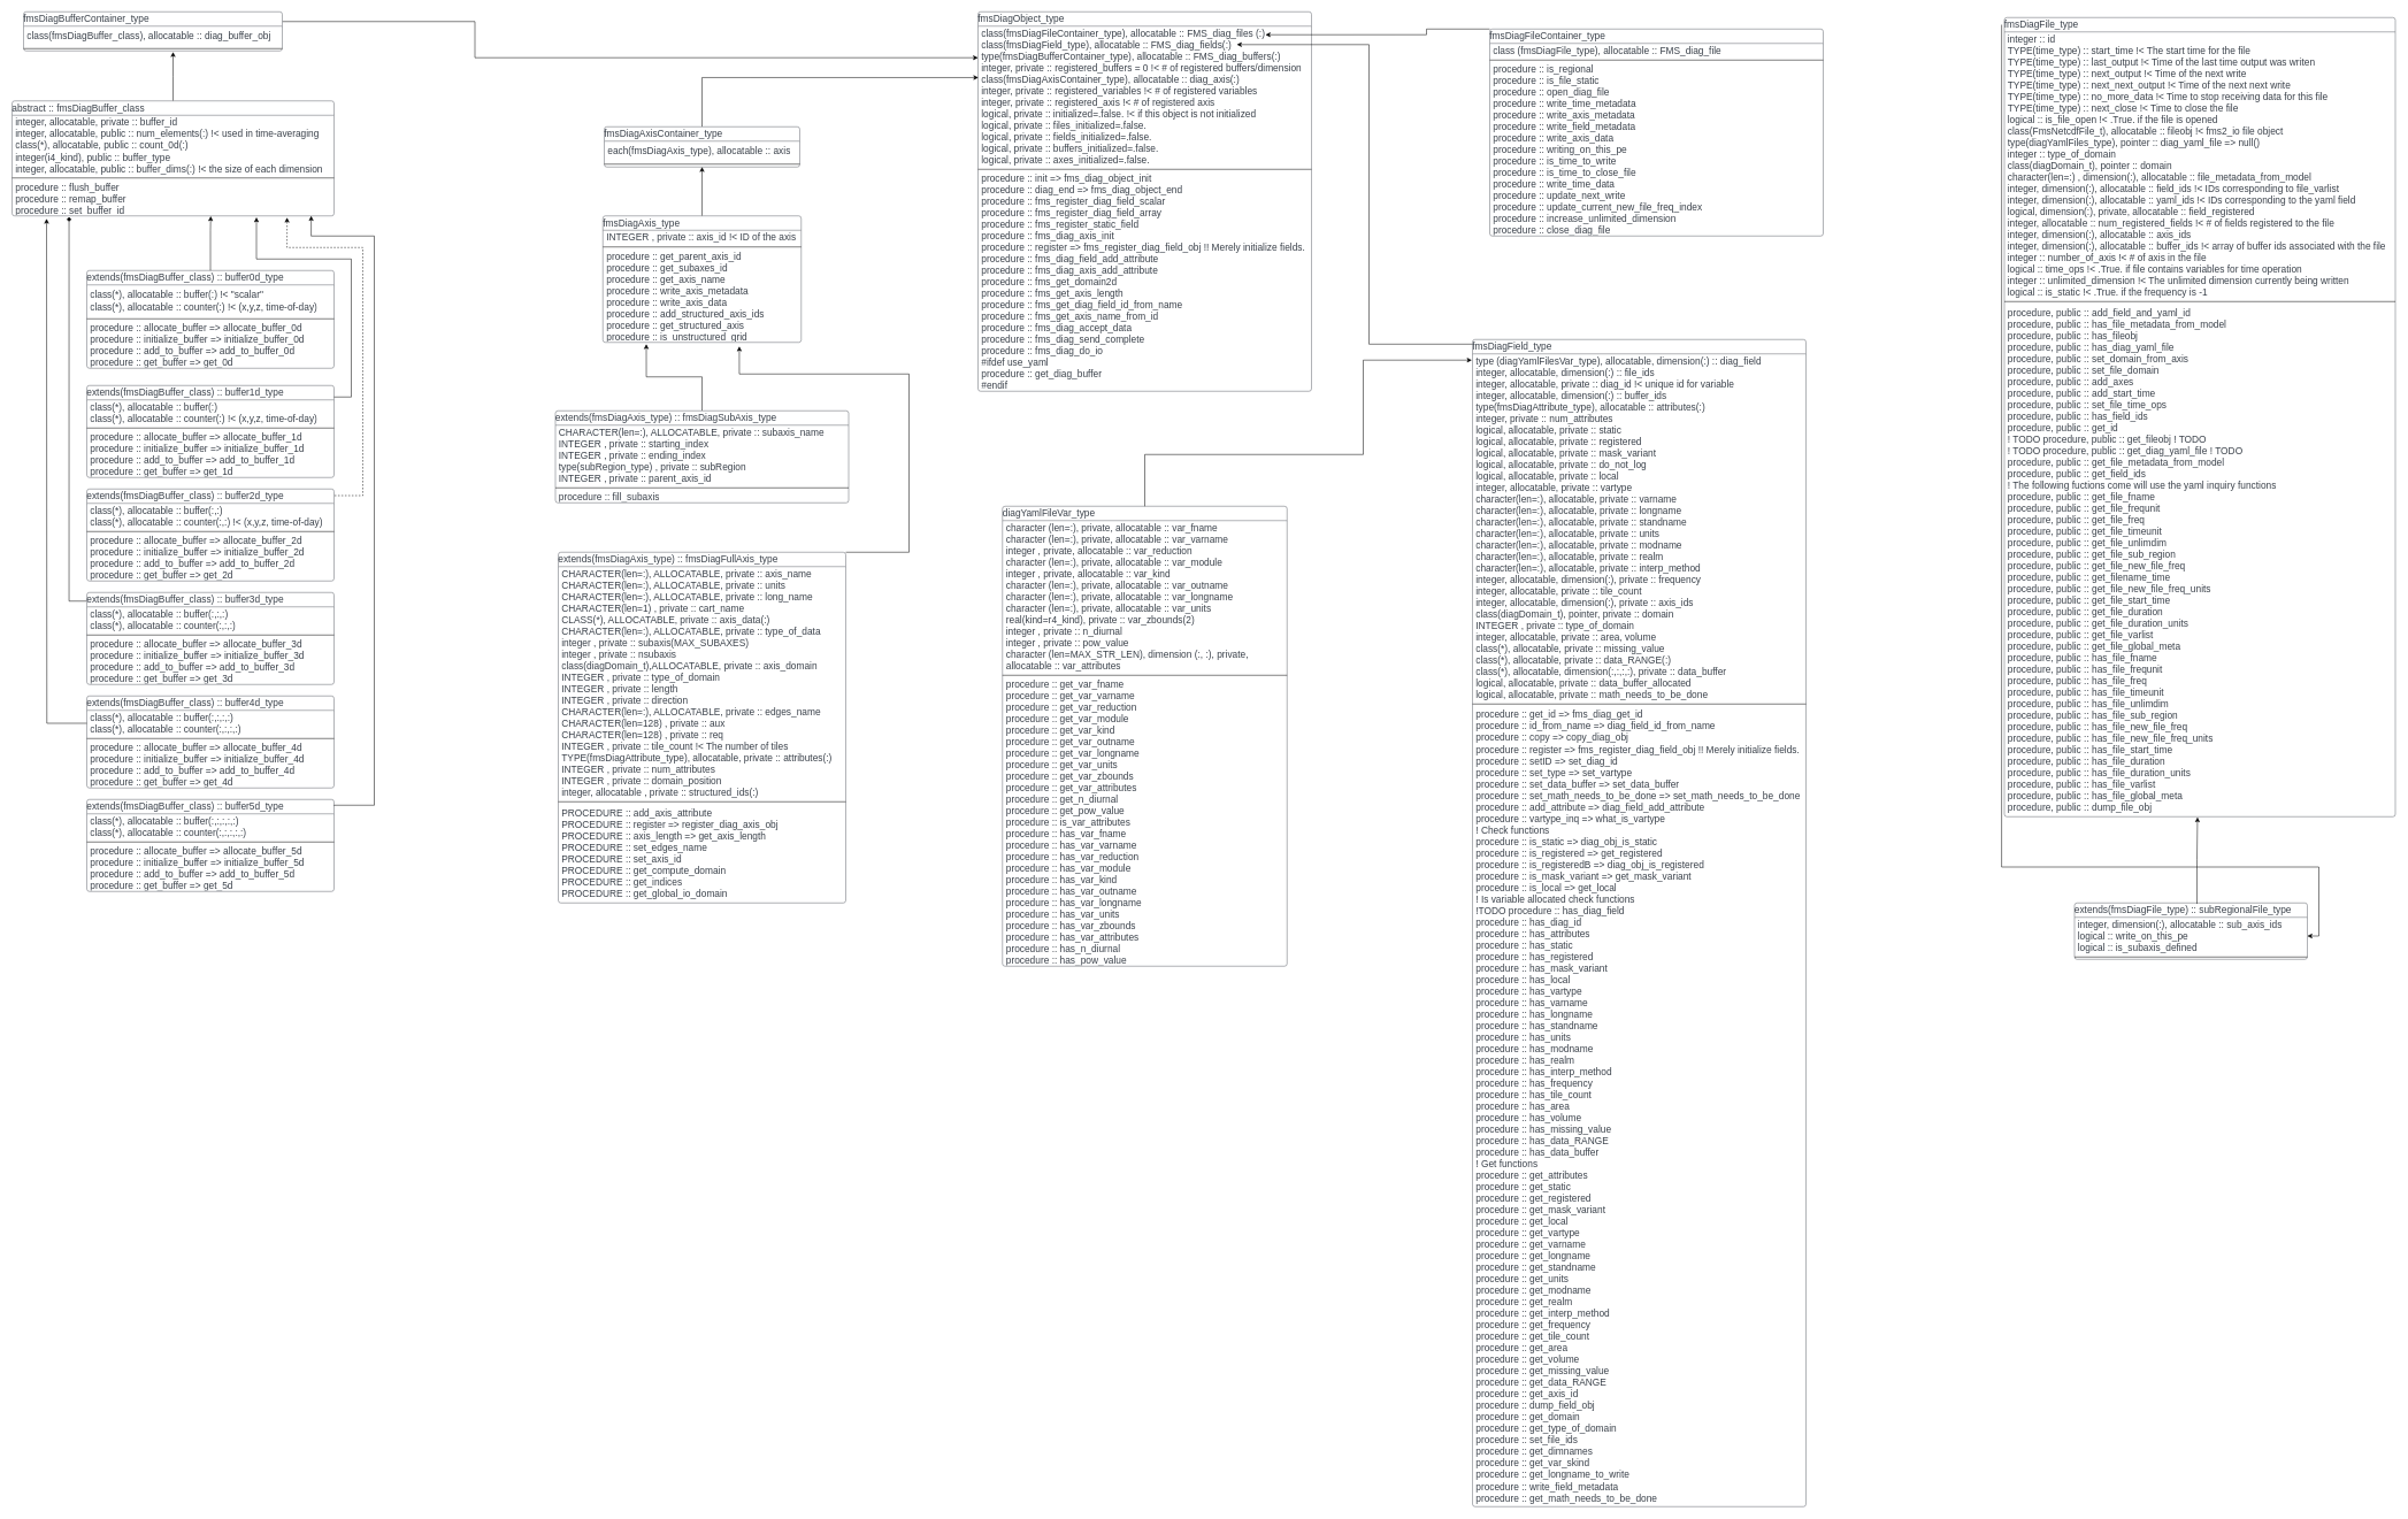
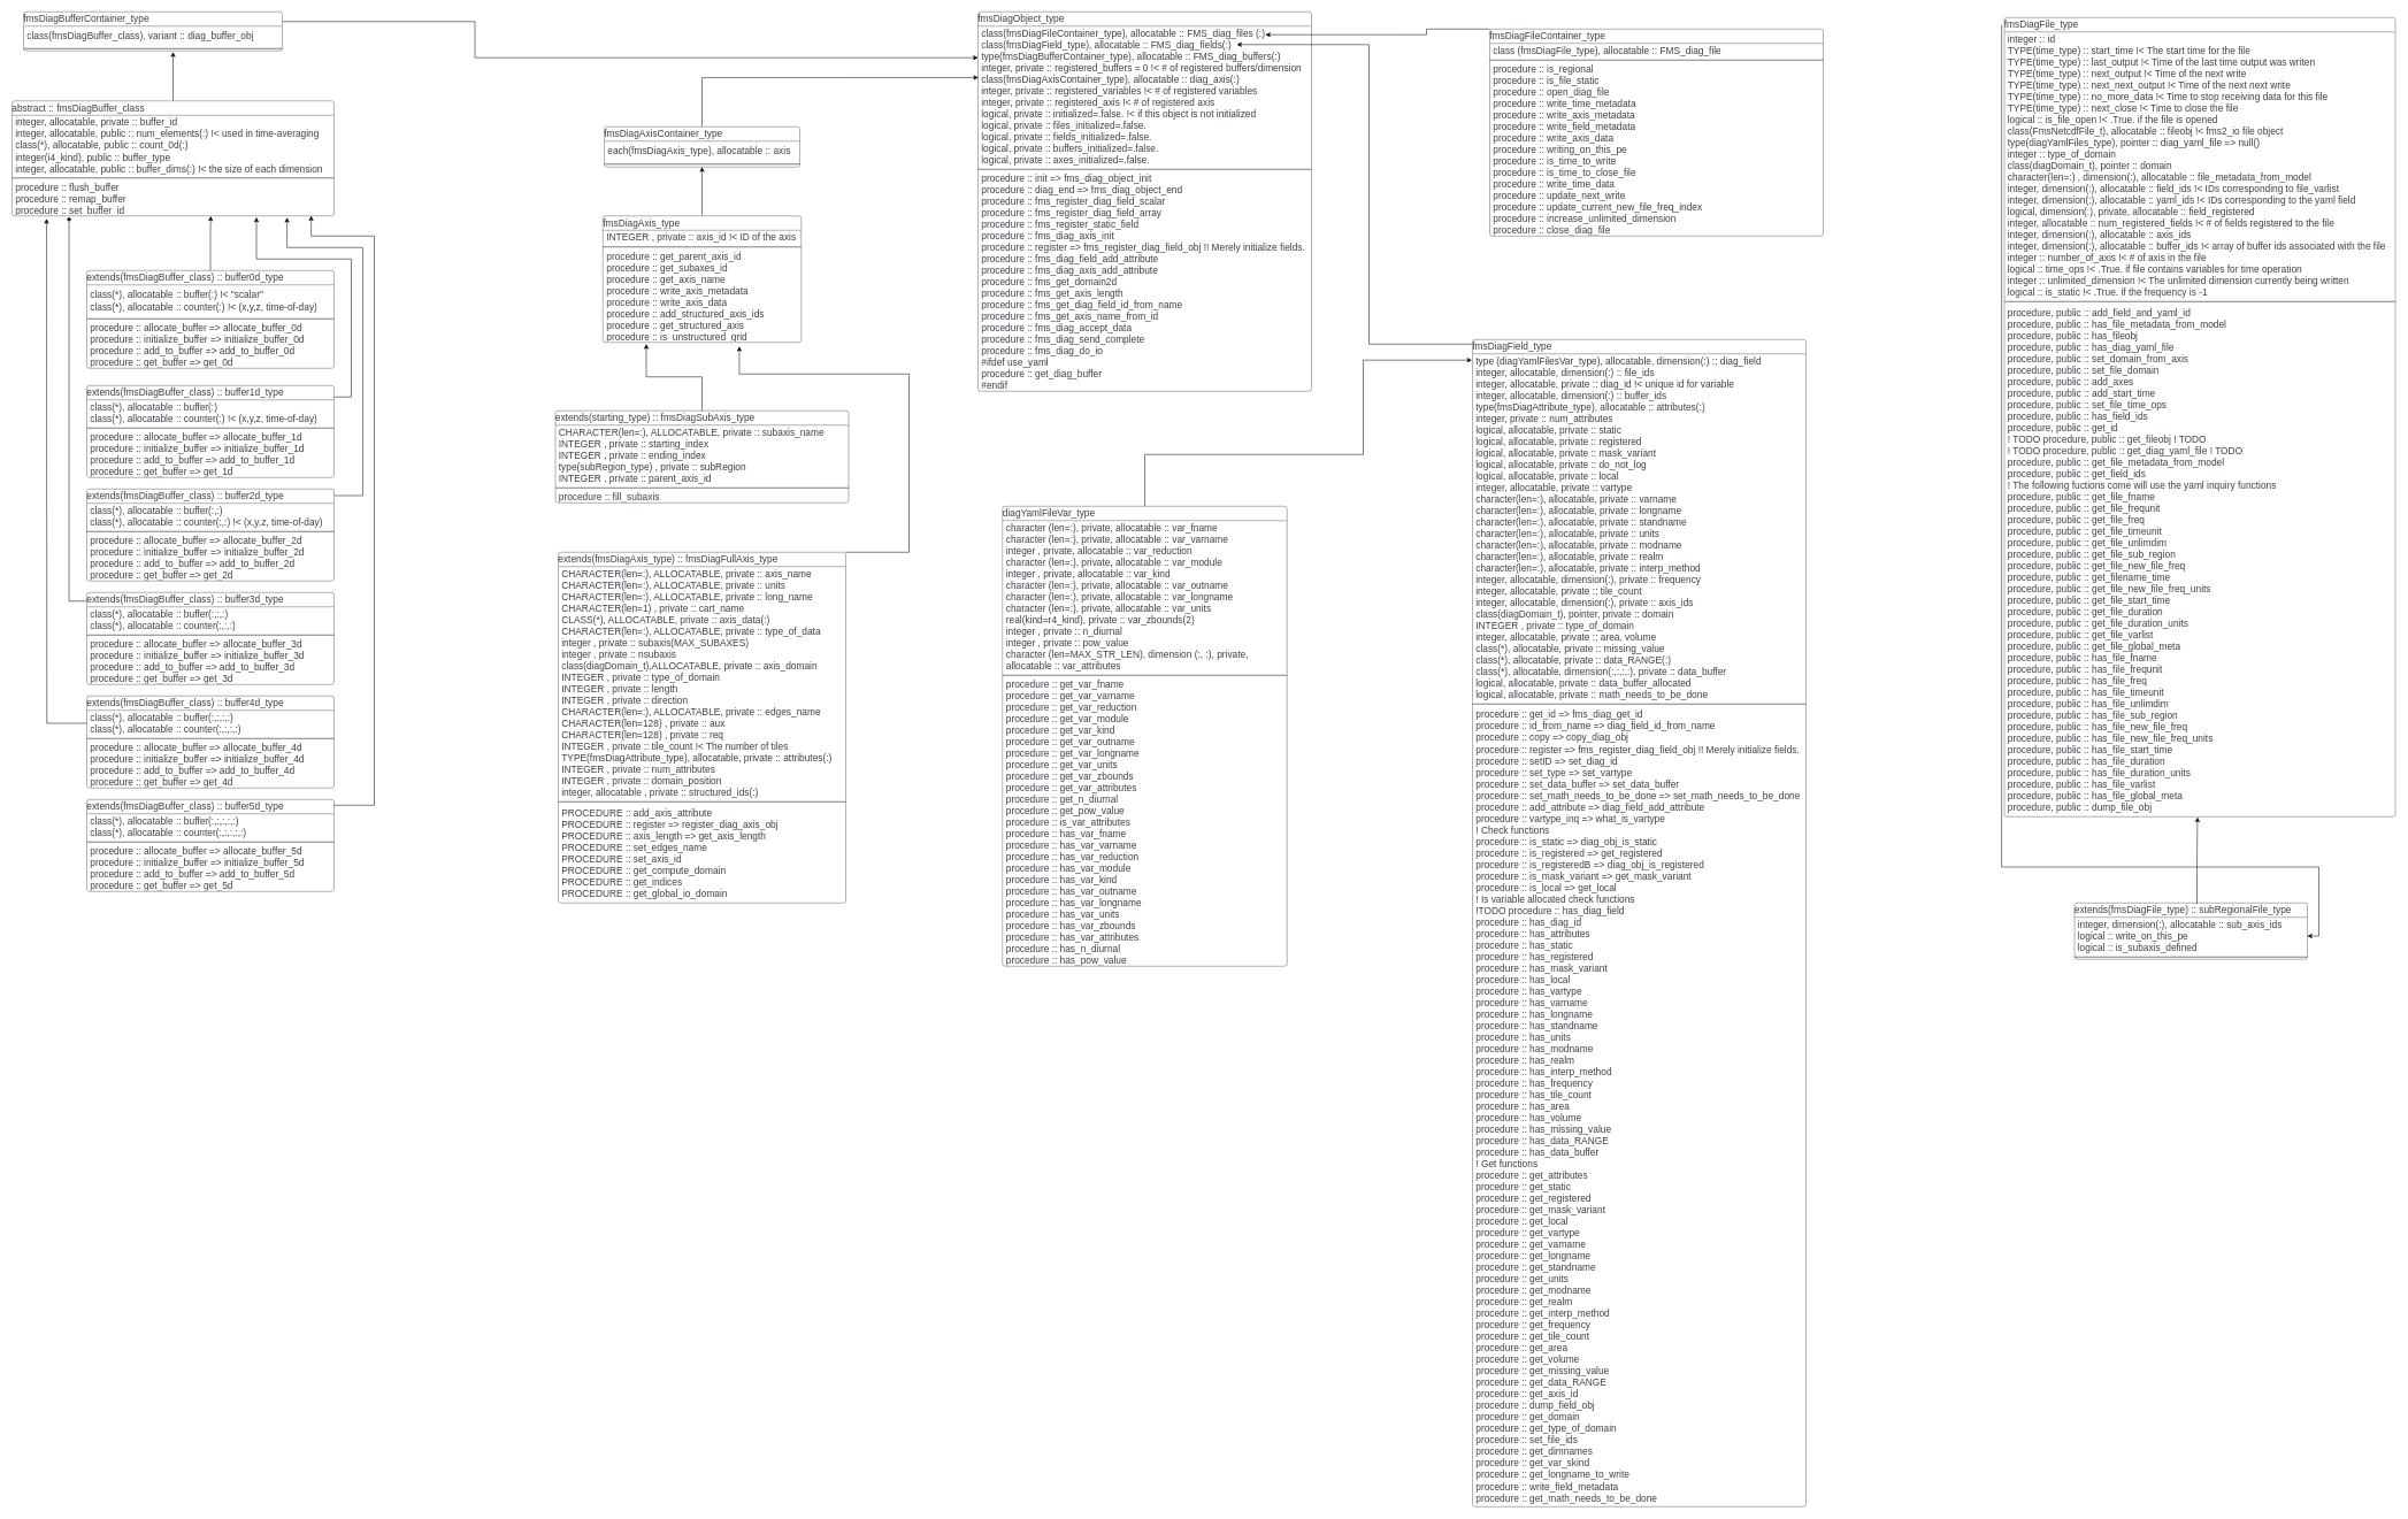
- <mxCell id="8" value="class(fmsDiagBuffer_class), allocatable :: diag_buffer_obj&lt;br&gt;" style="part=1;html=1;resizeHeight=0;strokeColor=none;fillColor=none;align=left;verticalAlign=middle;spacingLeft=4;spacingRight=4;overflow=hidden;rotatable=0;points=[[0,0.5],[1,0.5]];portConstraint=eastwest;swimlaneFillColor=#ffffff;strokeOpacity=100;whiteSpace=wrap;fontSize=16.7;fontColor=#3a414a;" parent="7" vertex="1"><mxGeometry y="25" width="450" height="35" as="geometry" /></mxCell>
+ <mxCell id="8" value="class(fmsDiagBuffer_class), variant :: diag_buffer_obj&lt;br&gt;" style="part=1;html=1;resizeHeight=0;strokeColor=none;fillColor=none;align=left;verticalAlign=middle;spacingLeft=4;spacingRight=4;overflow=hidden;rotatable=0;points=[[0,0.5],[1,0.5]];portConstraint=eastwest;swimlaneFillColor=#ffffff;strokeOpacity=100;whiteSpace=wrap;fontSize=16.7;fontColor=#3a414a;" parent="7" vertex="1"><mxGeometry y="25" width="450" height="35" as="geometry" /></mxCell>
- <mxCell id="42" style="edgeStyle=orthogonalEdgeStyle;rounded=0;orthogonalLoop=1;jettySize=auto;html=1;exitX=1.002;exitY=0.072;exitDx=0;exitDy=0;entryX=0.854;entryY=1.048;entryDx=0;entryDy=0;entryPerimeter=0;exitPerimeter=0;dashed=1;" parent="1" source="23" target="14" edge="1"><mxGeometry relative="1" as="geometry"><mxPoint x="581" y="270" as="targetPoint" /><Array as="points"><mxPoint x="630" y="862" /><mxPoint x="630" y="430" /><mxPoint x="498" y="430" /></Array></mxGeometry></mxCell>
+ <mxCell id="42" style="edgeStyle=orthogonalEdgeStyle;rounded=0;orthogonalLoop=1;jettySize=auto;html=1;exitX=1.002;exitY=0.072;exitDx=0;exitDy=0;entryX=0.854;entryY=1.048;entryDx=0;entryDy=0;entryPerimeter=0;exitPerimeter=0;" parent="1" source="23" target="14" edge="1"><mxGeometry relative="1" as="geometry"><mxPoint x="581" y="270" as="targetPoint" /><Array as="points"><mxPoint x="630" y="862" /><mxPoint x="630" y="430" /><mxPoint x="498" y="430" /></Array></mxGeometry></mxCell>
- <mxCell id="74" value="extends(fmsDiagAxis_type) :: fmsDiagSubAxis_type" style="html=1;overflow=block;blockSpacing=1;swimlane;childLayout=stackLayout;horizontal=1;horizontalStack=0;resizeParent=1;resizeParentMax=0;resizeLast=0;collapsible=0;fontStyle=0;marginBottom=0;swimlaneFillColor=#ffffff;startSize=25;whiteSpace=wrap;fontSize=16.7;fontColor=#3a414a;align=left;spacing=0;strokeColor=#3a414a;strokeOpacity=100;rounded=1;absoluteArcSize=1;arcSize=9;strokeWidth=0.8;" parent="1" vertex="1"><mxGeometry x="965" y="714" width="510" height="160" as="geometry"><mxRectangle x="667.5" y="750" width="430" height="30" as="alternateBounds" /></mxGeometry></mxCell>
+ <mxCell id="74" value="extends(starting_type) :: fmsDiagSubAxis_type" style="html=1;overflow=block;blockSpacing=1;swimlane;childLayout=stackLayout;horizontal=1;horizontalStack=0;resizeParent=1;resizeParentMax=0;resizeLast=0;collapsible=0;fontStyle=0;marginBottom=0;swimlaneFillColor=#ffffff;startSize=25;whiteSpace=wrap;fontSize=16.7;fontColor=#3a414a;align=left;spacing=0;strokeColor=#3a414a;strokeOpacity=100;rounded=1;absoluteArcSize=1;arcSize=9;strokeWidth=0.8;" parent="1" vertex="1"><mxGeometry x="965" y="714" width="510" height="160" as="geometry"><mxRectangle x="667.5" y="750" width="430" height="30" as="alternateBounds" /></mxGeometry></mxCell>
